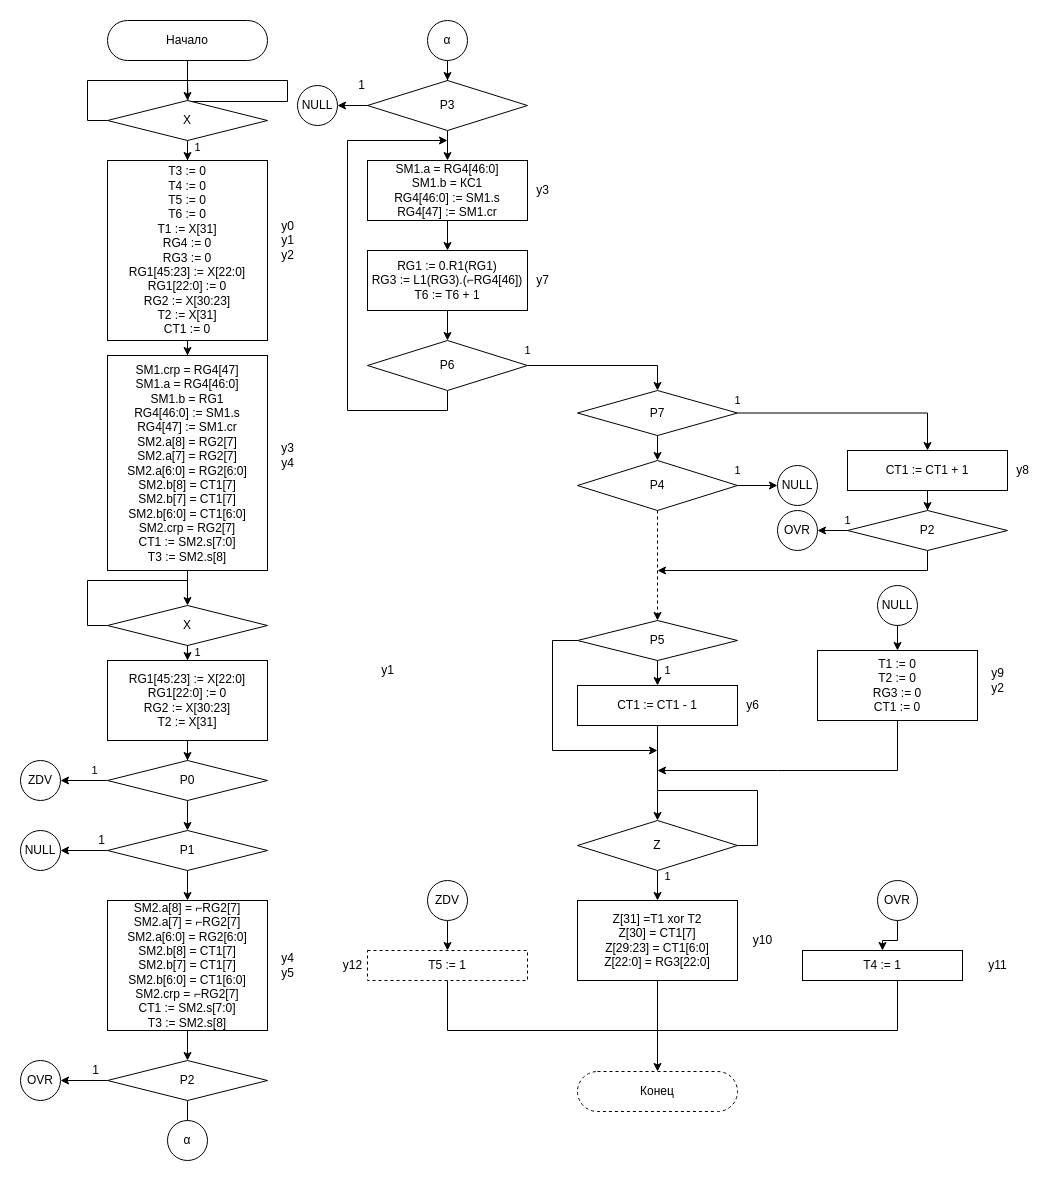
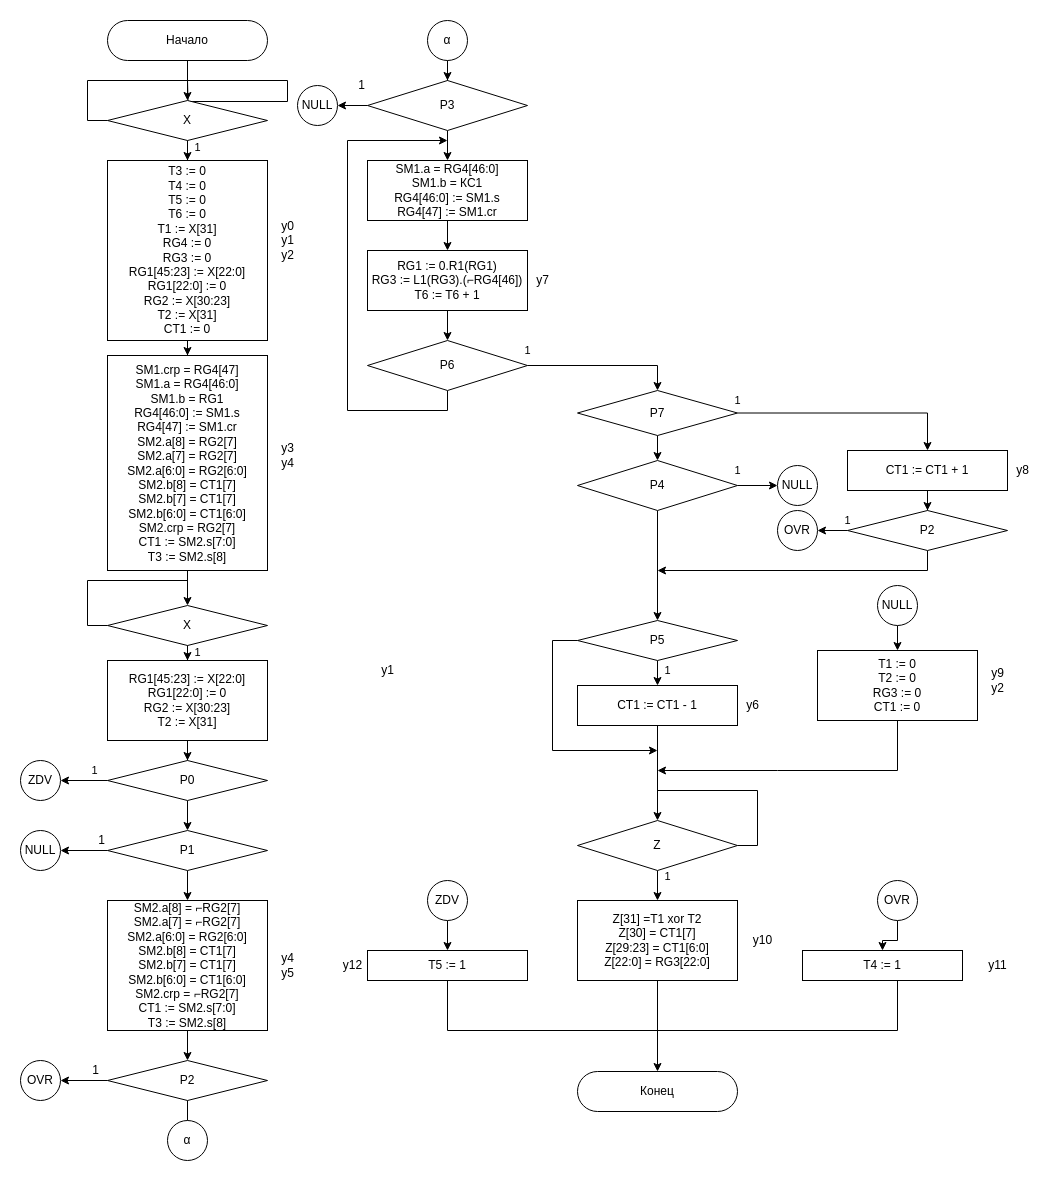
- <mxCell id="77" value="y3" style="text;html=1;align=center;verticalAlign=middle;resizable=0;points=[];autosize=1;strokeColor=none;fillColor=none;" parent="1" vertex="1"><mxGeometry x="527" y="180" width="30" height="20" as="geometry" /></mxCell>
- <mxCell id="46" value="" style="edgeStyle=orthogonalEdgeStyle;rounded=0;orthogonalLoop=1;jettySize=auto;html=1;endArrow=classic;endFill=1;entryX=0.5;entryY=0;entryDx=0;entryDy=0;dashed=1;" parent="1" source="47" target="86" edge="1"><mxGeometry relative="1" as="geometry" /></mxCell>
+ <mxCell id="46" value="" style="edgeStyle=orthogonalEdgeStyle;rounded=0;orthogonalLoop=1;jettySize=auto;html=1;endArrow=classic;endFill=1;entryX=0.5;entryY=0;entryDx=0;entryDy=0;" parent="1" source="47" target="86" edge="1"><mxGeometry relative="1" as="geometry" /></mxCell>
- <mxCell id="72" value="&lt;div&gt;T5 := 1&lt;/div&gt;" style="whiteSpace=wrap;html=1;rounded=0;dashed=1;" parent="1" vertex="1"><mxGeometry x="367" y="950" width="160" height="30" as="geometry" /></mxCell>
+ <mxCell id="72" value="&lt;div&gt;T5 := 1&lt;/div&gt;" style="whiteSpace=wrap;html=1;rounded=0;" parent="1" vertex="1"><mxGeometry x="367" y="950" width="160" height="30" as="geometry" /></mxCell>
- <mxCell id="54" value="Конец" style="rounded=1;whiteSpace=wrap;html=1;arcSize=50;dashed=1;" parent="1" vertex="1"><mxGeometry x="577" y="1071" width="160" height="40" as="geometry" /></mxCell>
+ <mxCell id="54" value="Конец" style="rounded=1;whiteSpace=wrap;html=1;arcSize=50;" parent="1" vertex="1"><mxGeometry x="577" y="1071" width="160" height="40" as="geometry" /></mxCell>
